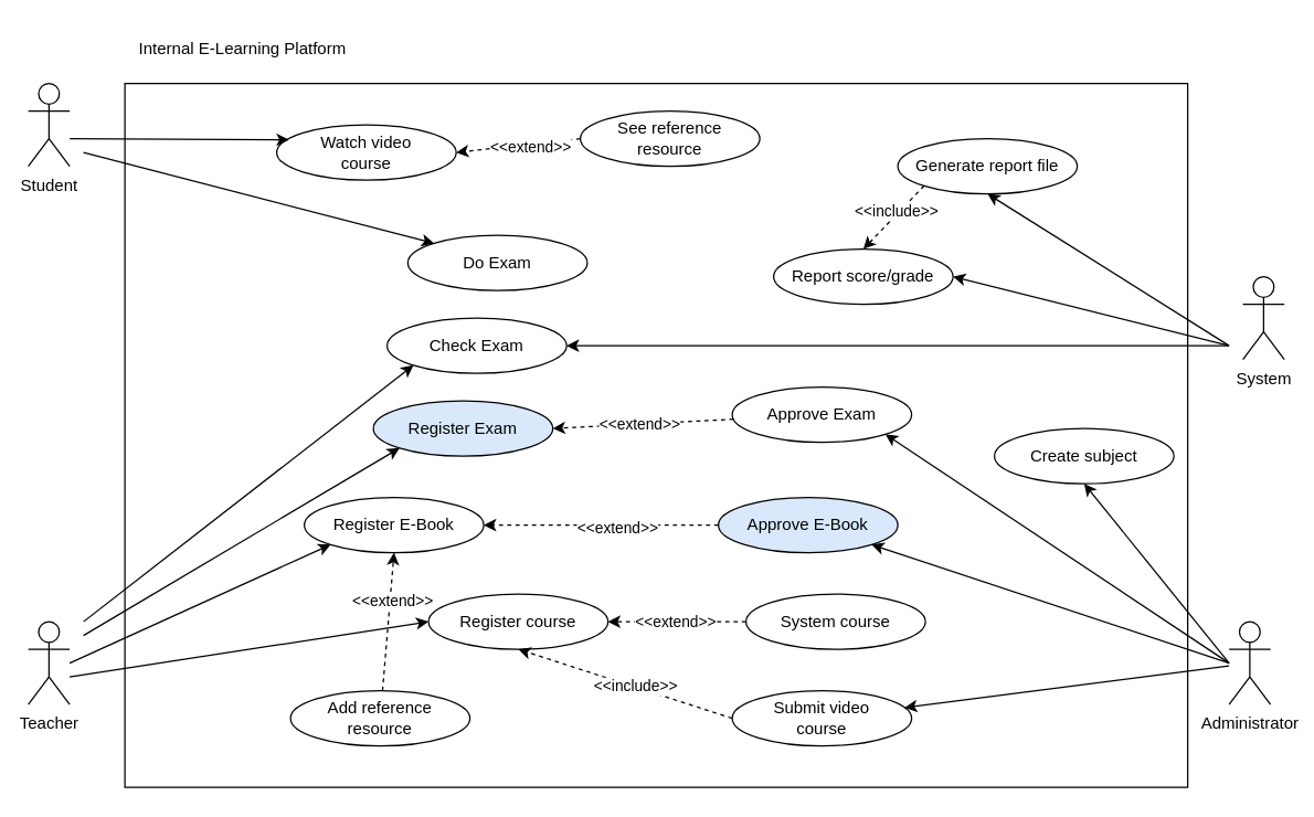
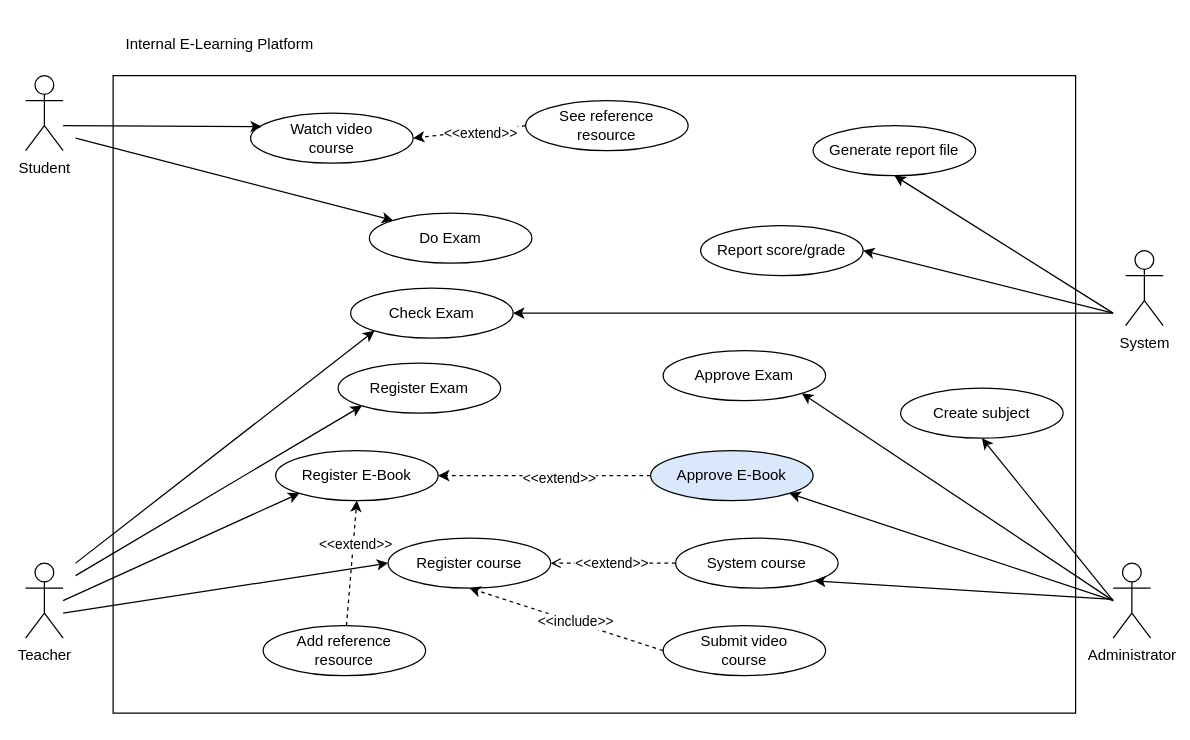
- <mxCell id="48" value="" style="endArrow=classic;html=1;rounded=0;exitX=0;exitY=1;exitDx=0;exitDy=0;entryX=0.5;entryY=0;entryDx=0;entryDy=0;dashed=1;" edge="1" parent="1" source="46" target="44"><mxGeometry width="50" height="50" relative="1" as="geometry"><mxPoint x="430" y="320" as="sourcePoint" /><mxPoint x="480" y="270" as="targetPoint" /></mxGeometry></mxCell>
- <mxCell id="49" value="&amp;lt;&amp;lt;include&amp;gt;&amp;gt;" style="edgeLabel;html=1;align=center;verticalAlign=middle;resizable=0;points=[];" vertex="1" connectable="0" parent="48"><mxGeometry x="-0.16" y="-2" relative="1" as="geometry"><mxPoint as="offset" /></mxGeometry></mxCell>
- <mxCell id="35" style="rounded=0;orthogonalLoop=1;jettySize=auto;html=1;entryX=1;entryY=0.5;entryDx=0;entryDy=0;dashed=1;" edge="1" parent="1" source="37" target="33"><mxGeometry relative="1" as="geometry" /></mxCell>
- <mxCell id="36" value="&amp;lt;&amp;lt;extend&amp;gt;&amp;gt;" style="edgeLabel;html=1;align=center;verticalAlign=middle;resizable=0;points=[];" vertex="1" connectable="0" parent="35"><mxGeometry x="0.035" relative="1" as="geometry"><mxPoint as="offset" /></mxGeometry></mxCell>
- <mxCell id="33" value="Register Exam" style="ellipse;whiteSpace=wrap;html=1;fillColor=#dae8fc;" vertex="1" parent="1"><mxGeometry x="270" y="290" width="130" height="40" as="geometry" /></mxCell>
+ <mxCell id="33" value="Register Exam" style="ellipse;whiteSpace=wrap;html=1;" vertex="1" parent="1"><mxGeometry x="270" y="290" width="130" height="40" as="geometry" /></mxCell>
- <mxCell id="18" style="rounded=0;orthogonalLoop=1;jettySize=auto;html=1;entryX=1;entryY=0.5;entryDx=0;entryDy=0;dashed=1;" edge="1" parent="1" source="20" target="14"><mxGeometry relative="1" as="geometry" /></mxCell>
+ <mxCell id="18" style="rounded=0;orthogonalLoop=1;jettySize=auto;html=1;entryX=1;entryY=0.5;entryDx=0;entryDy=0;dashed=1;endArrow=open;" edge="1" parent="1" source="20" target="14"><mxGeometry relative="1" as="geometry" /></mxCell>
- <mxCell id="21" value="" style="endArrow=classic;html=1;rounded=0;" edge="1" parent="1" source="4" target="13"><mxGeometry width="50" height="50" relative="1" as="geometry"><mxPoint x="650" y="530" as="sourcePoint" /><mxPoint x="700" y="480" as="targetPoint" /></mxGeometry></mxCell>
+ <mxCell id="21" value="" style="endArrow=classic;html=1;rounded=0;entryX=1;entryY=1;entryDx=0;entryDy=0;" edge="1" parent="1" source="4" target="20"><mxGeometry width="50" height="50" relative="1" as="geometry"><mxPoint x="650" y="530" as="sourcePoint" /><mxPoint x="700" y="480" as="targetPoint" /></mxGeometry></mxCell>
